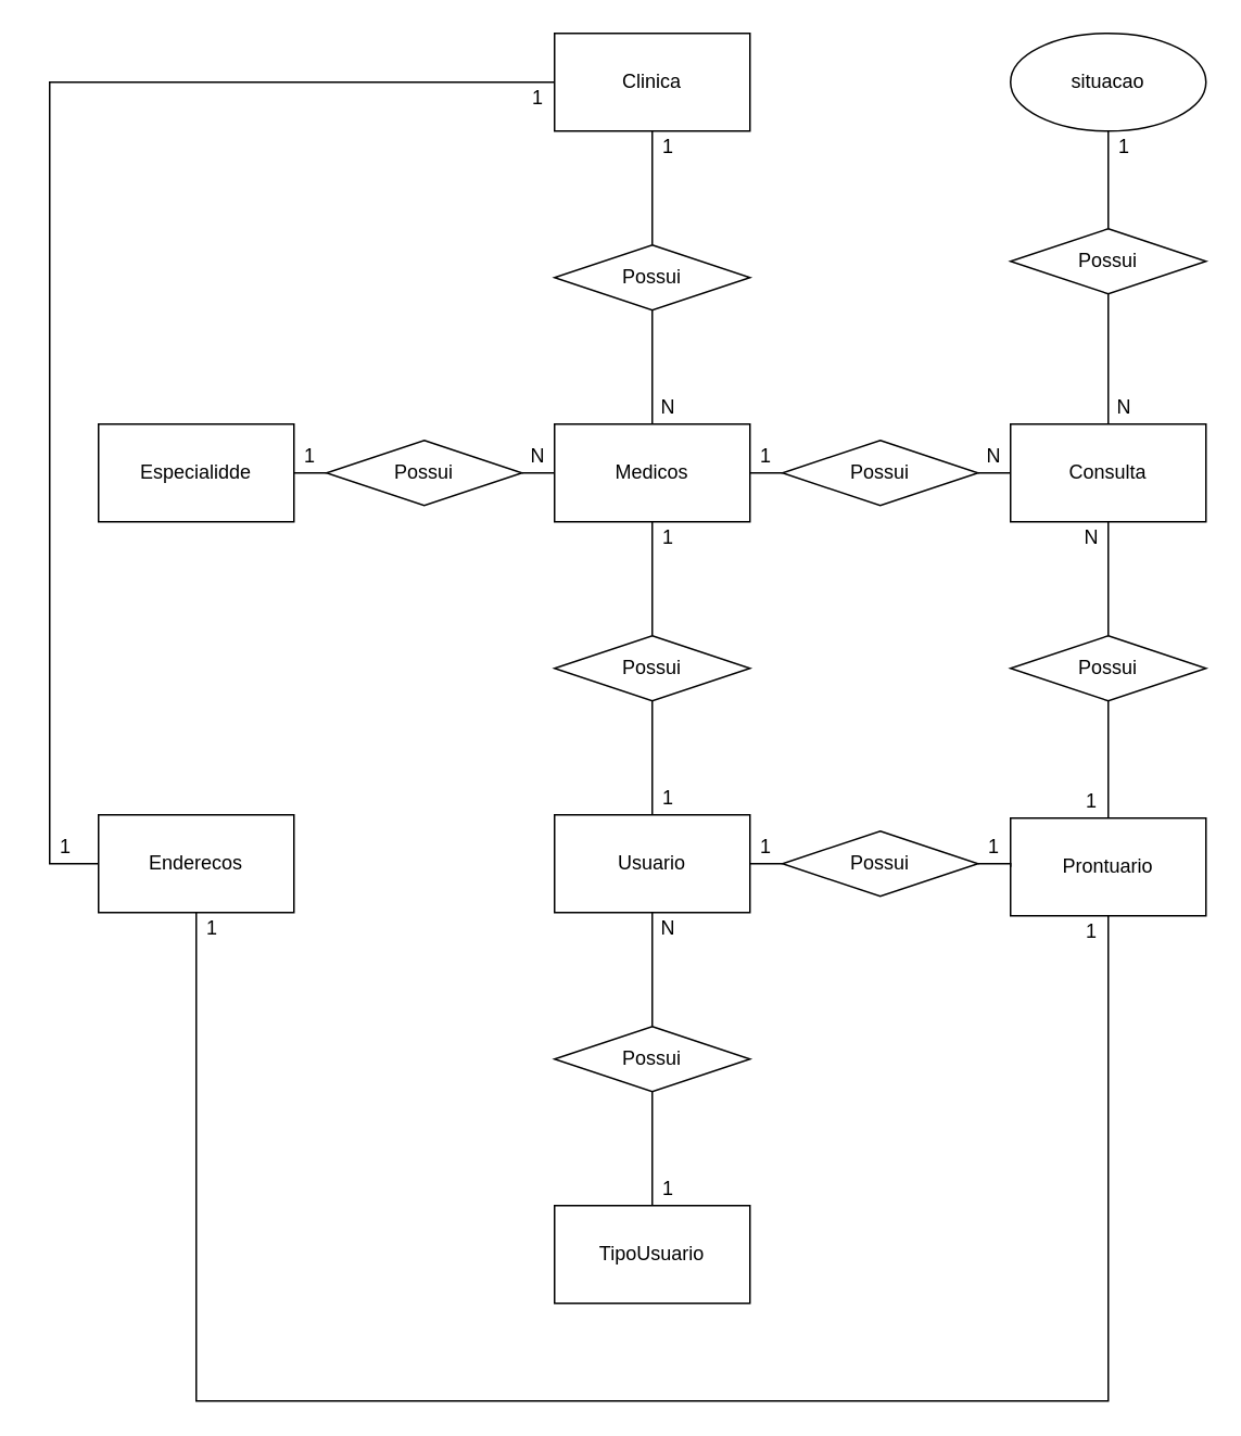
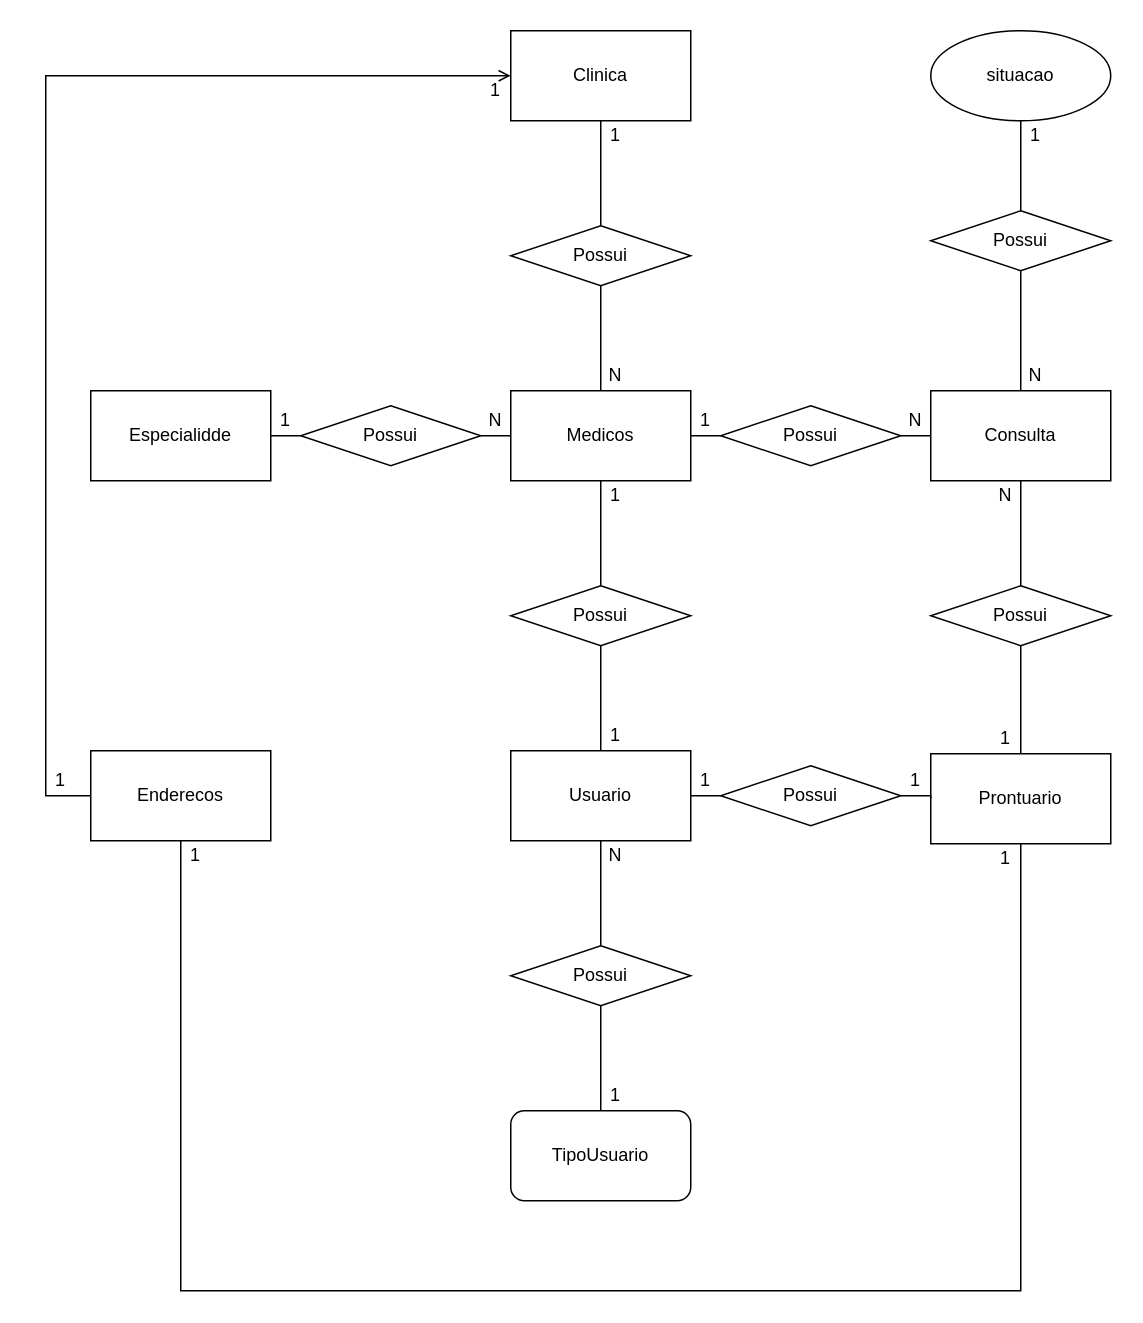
- <mxCell id="51" style="edgeStyle=orthogonalEdgeStyle;rounded=0;orthogonalLoop=1;jettySize=auto;html=1;endArrow=none;endFill=0;" edge="1" parent="1" source="52" target="3"><mxGeometry relative="1" as="geometry"><Array as="points"><mxPoint x="30" y="530" /><mxPoint x="30" y="50" /></Array></mxGeometry></mxCell>
+ <mxCell id="51" style="edgeStyle=orthogonalEdgeStyle;rounded=0;orthogonalLoop=1;jettySize=auto;html=1;endArrow=open;endFill=0;" edge="1" parent="1" source="52" target="3"><mxGeometry relative="1" as="geometry"><Array as="points"><mxPoint x="30" y="530" /><mxPoint x="30" y="50" /></Array></mxGeometry></mxCell>
- <mxCell id="11" value="TipoUsuario" style="rounded=0;whiteSpace=wrap;html=1;" parent="1" vertex="1"><mxGeometry x="340" y="740" width="120" height="60" as="geometry" /></mxCell>
+ <mxCell id="11" value="TipoUsuario" style="whiteSpace=wrap;html=1;rounded=1;" parent="1" vertex="1"><mxGeometry x="340" y="740" width="120" height="60" as="geometry" /></mxCell>
